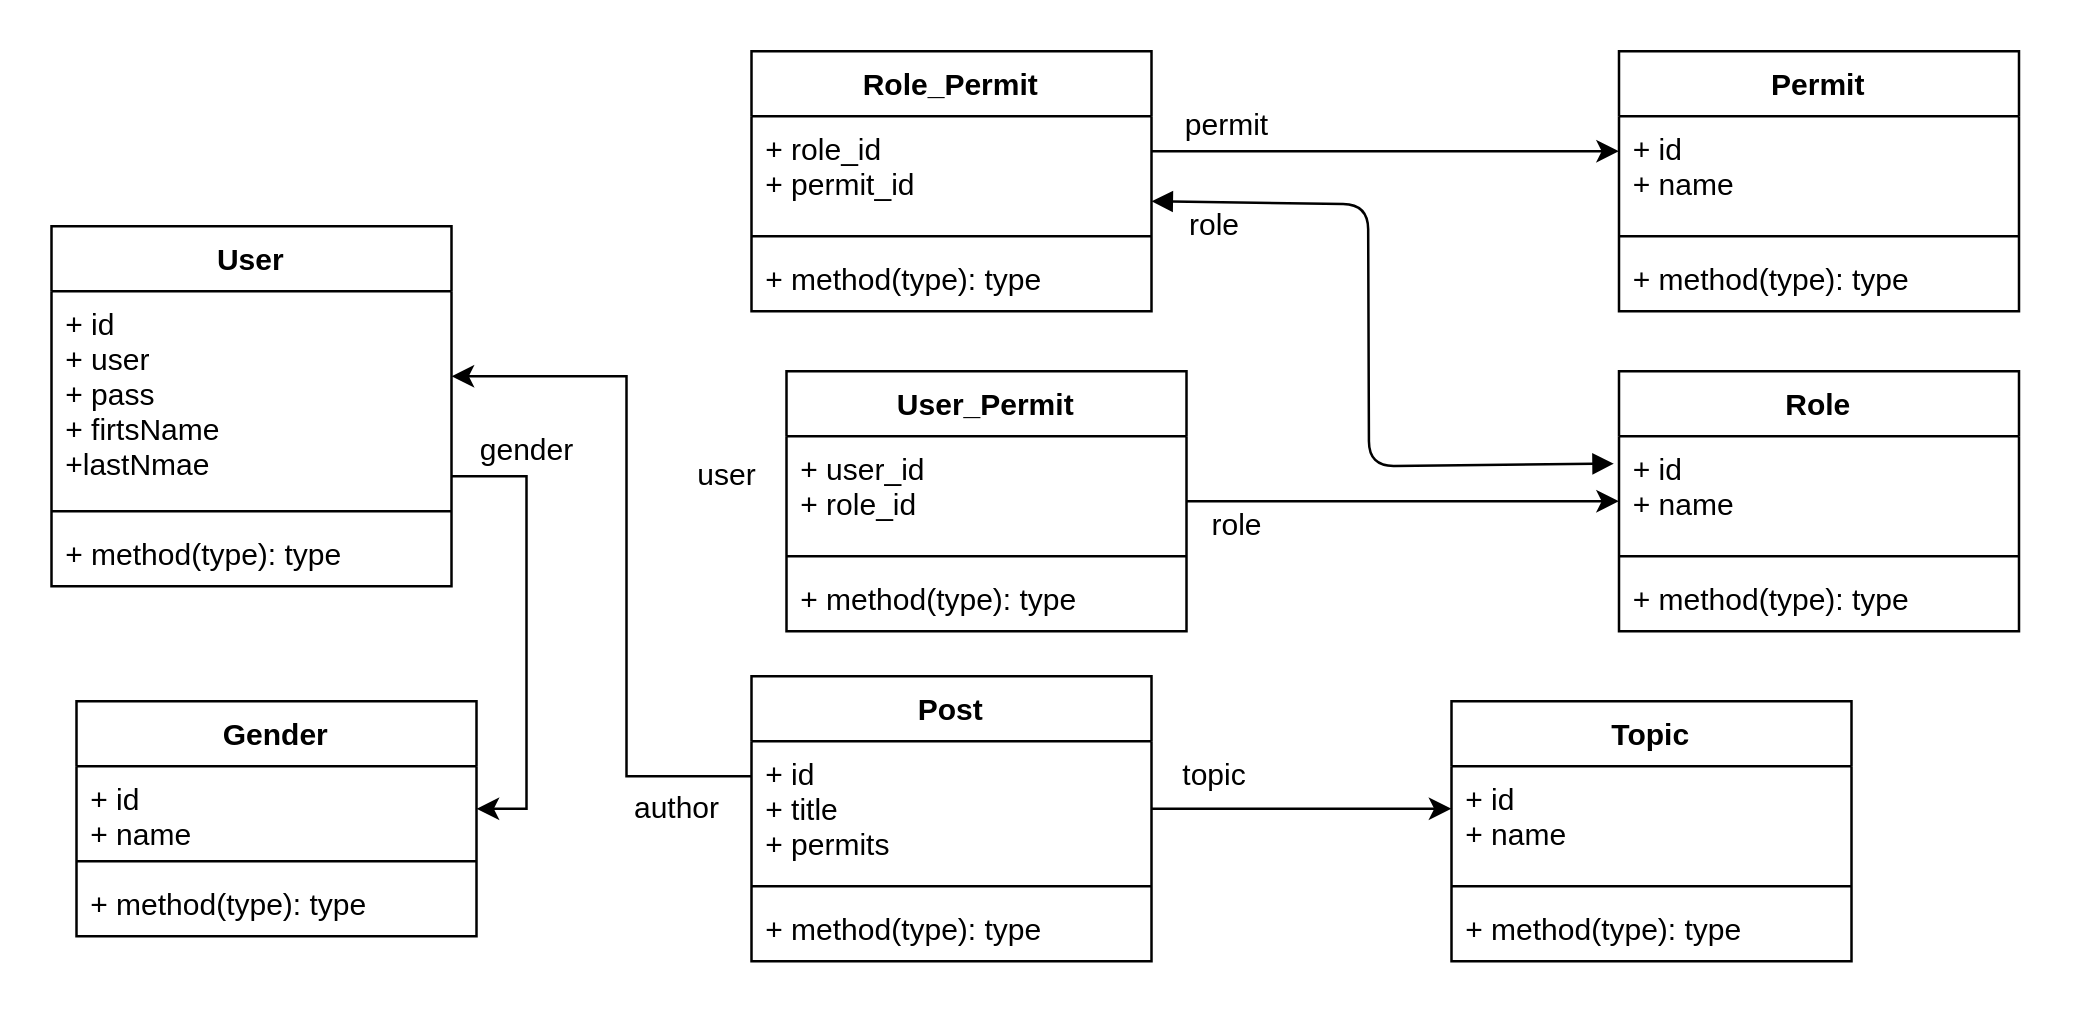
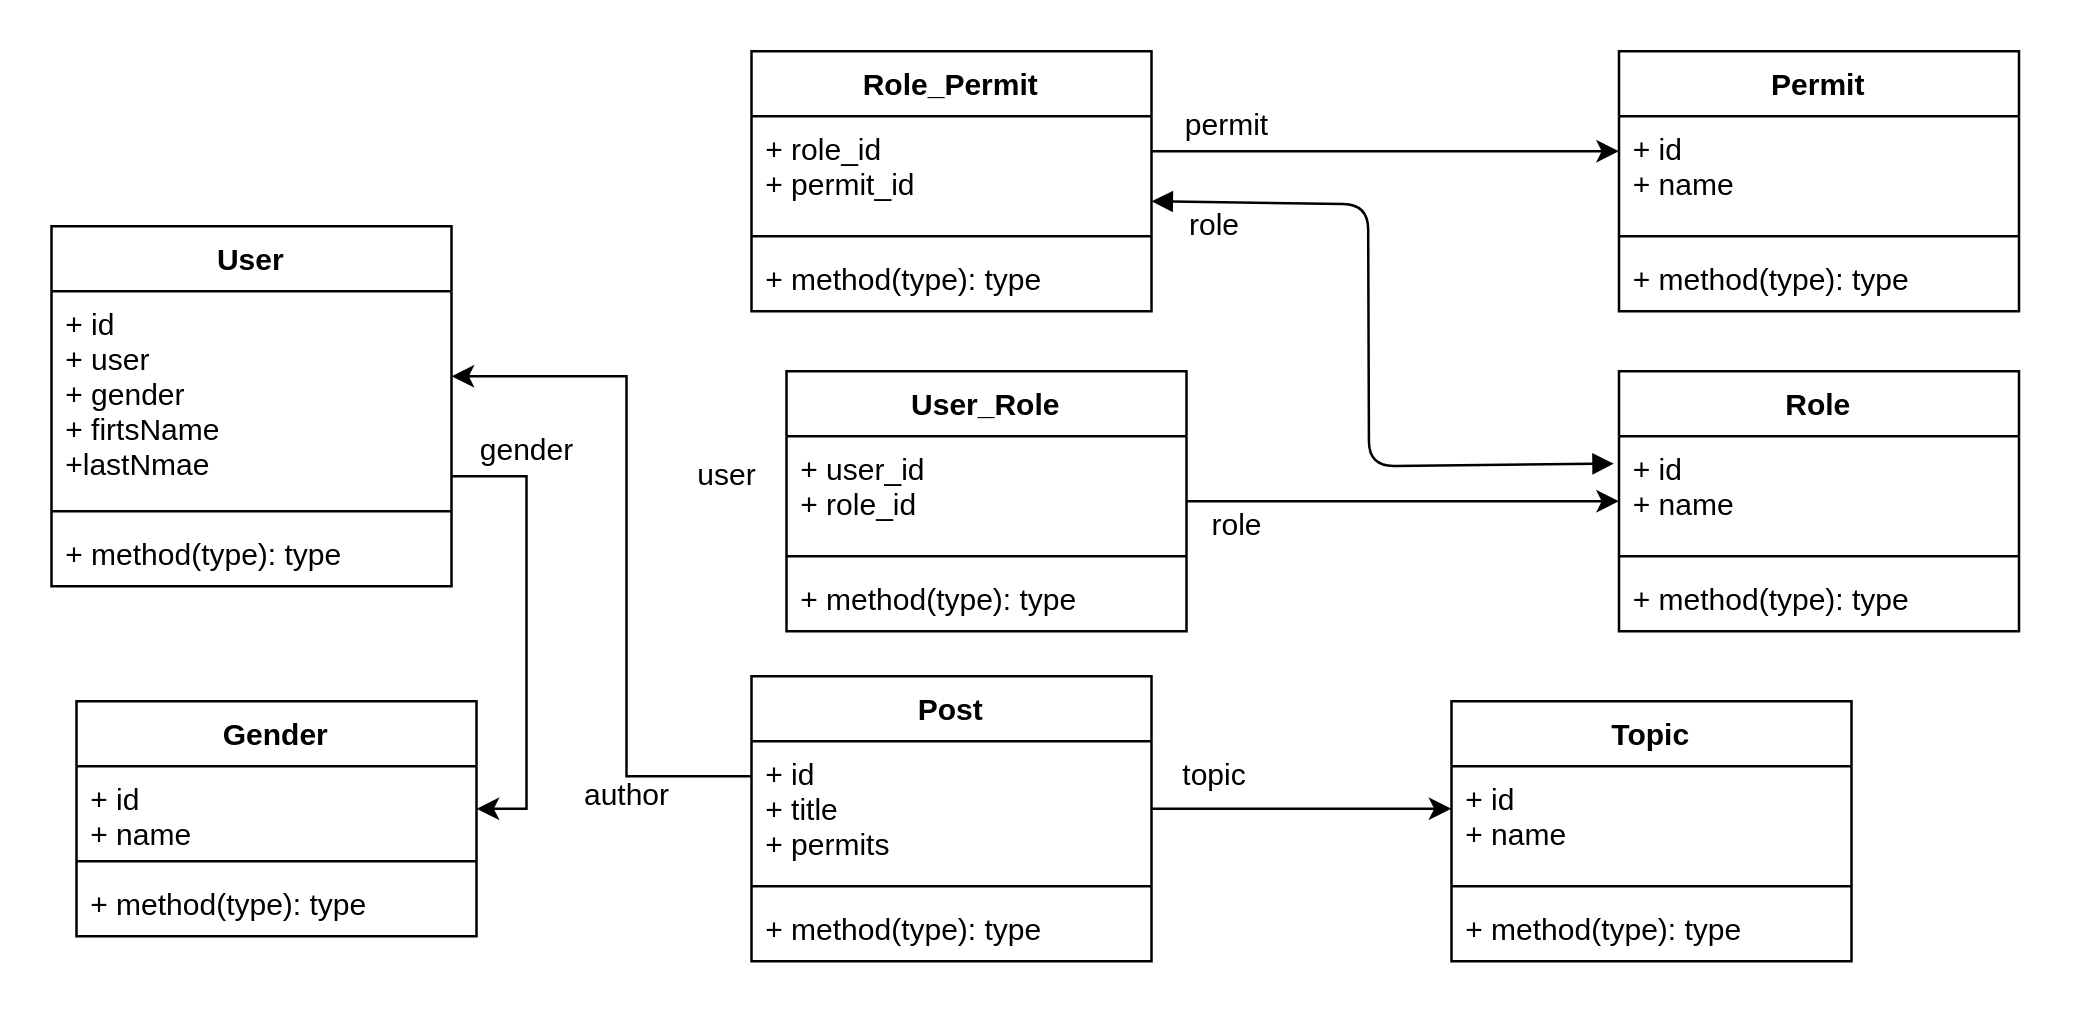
- <mxCell id="4" value="+ id&#10;+ user&#10;+ pass&#10;+ firtsName&#10;+lastNmae&#10;" style="text;strokeColor=none;fillColor=none;align=left;verticalAlign=top;spacingLeft=4;spacingRight=4;overflow=hidden;rotatable=0;points=[[0,0.5],[1,0.5]];portConstraint=eastwest;" vertex="1" parent="3"><mxGeometry y="26" width="160" height="84" as="geometry" /></mxCell>
+ <mxCell id="4" value="+ id&#10;+ user&#10;+ gender&#10;+ firtsName&#10;+lastNmae&#10;" style="text;strokeColor=none;fillColor=none;align=left;verticalAlign=top;spacingLeft=4;spacingRight=4;overflow=hidden;rotatable=0;points=[[0,0.5],[1,0.5]];portConstraint=eastwest;" vertex="1" parent="3"><mxGeometry y="26" width="160" height="84" as="geometry" /></mxCell>
- <mxCell id="30" value="User_Permit" style="swimlane;fontStyle=1;align=center;verticalAlign=top;childLayout=stackLayout;horizontal=1;startSize=26;horizontalStack=0;resizeParent=1;resizeParentMax=0;resizeLast=0;collapsible=1;marginBottom=0;" vertex="1" parent="1"><mxGeometry x="314" y="148" width="160" height="104" as="geometry" /></mxCell>
+ <mxCell id="30" value="User_Role" style="swimlane;fontStyle=1;align=center;verticalAlign=top;childLayout=stackLayout;horizontal=1;startSize=26;horizontalStack=0;resizeParent=1;resizeParentMax=0;resizeLast=0;collapsible=1;marginBottom=0;" vertex="1" parent="1"><mxGeometry x="314" y="148" width="160" height="104" as="geometry" /></mxCell>
- <mxCell id="40" value="author" style="text;html=1;align=center;verticalAlign=middle;resizable=0;points=[];autosize=1;strokeColor=none;" vertex="1" parent="1"><mxGeometry x="240" y="313" width="60" height="20" as="geometry" /></mxCell>
+ <mxCell id="40" value="author" style="text;html=1;align=center;verticalAlign=middle;resizable=0;points=[];autosize=1;strokeColor=none;" vertex="1" parent="1"><mxGeometry x="220" y="308" width="60" height="20" as="geometry" /></mxCell>
